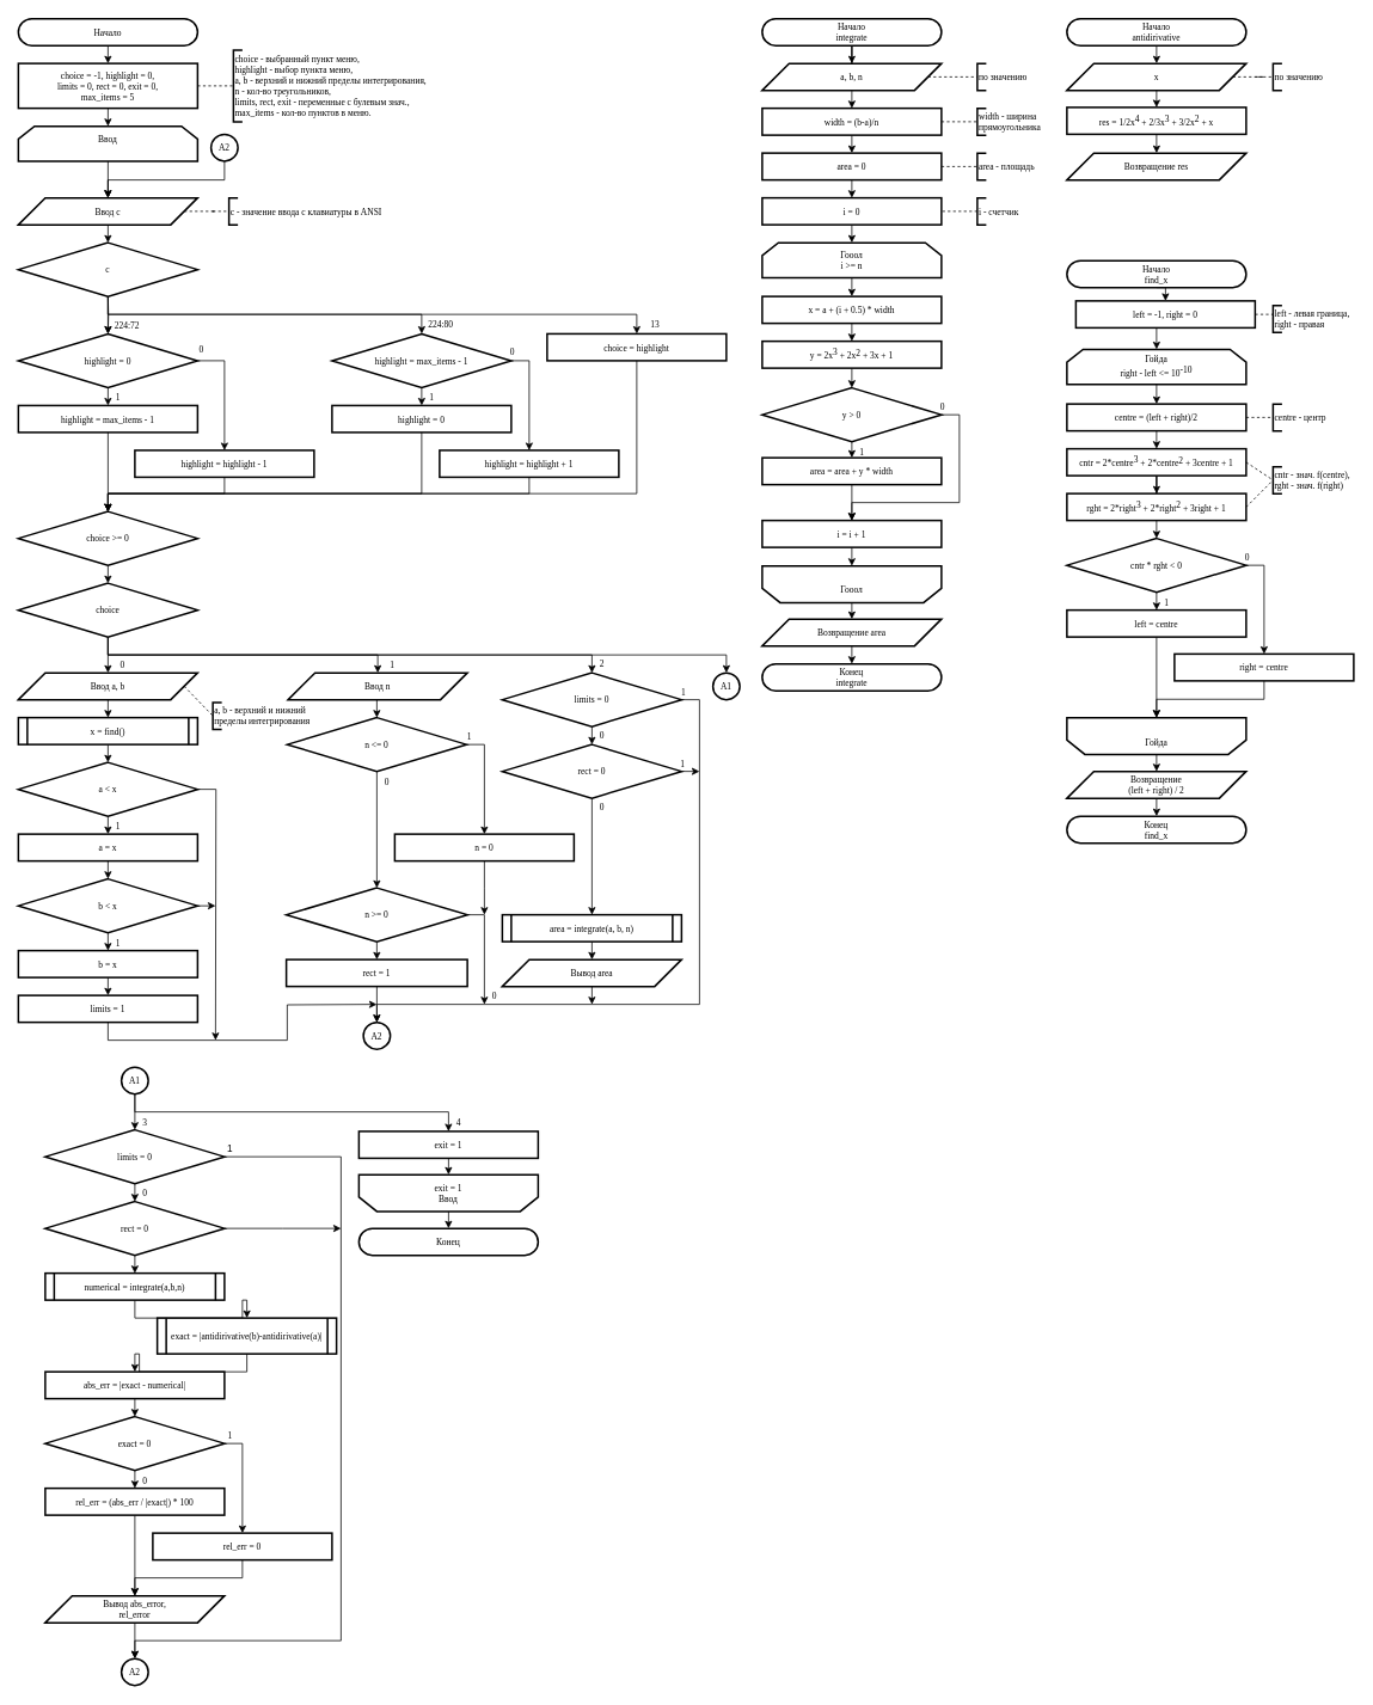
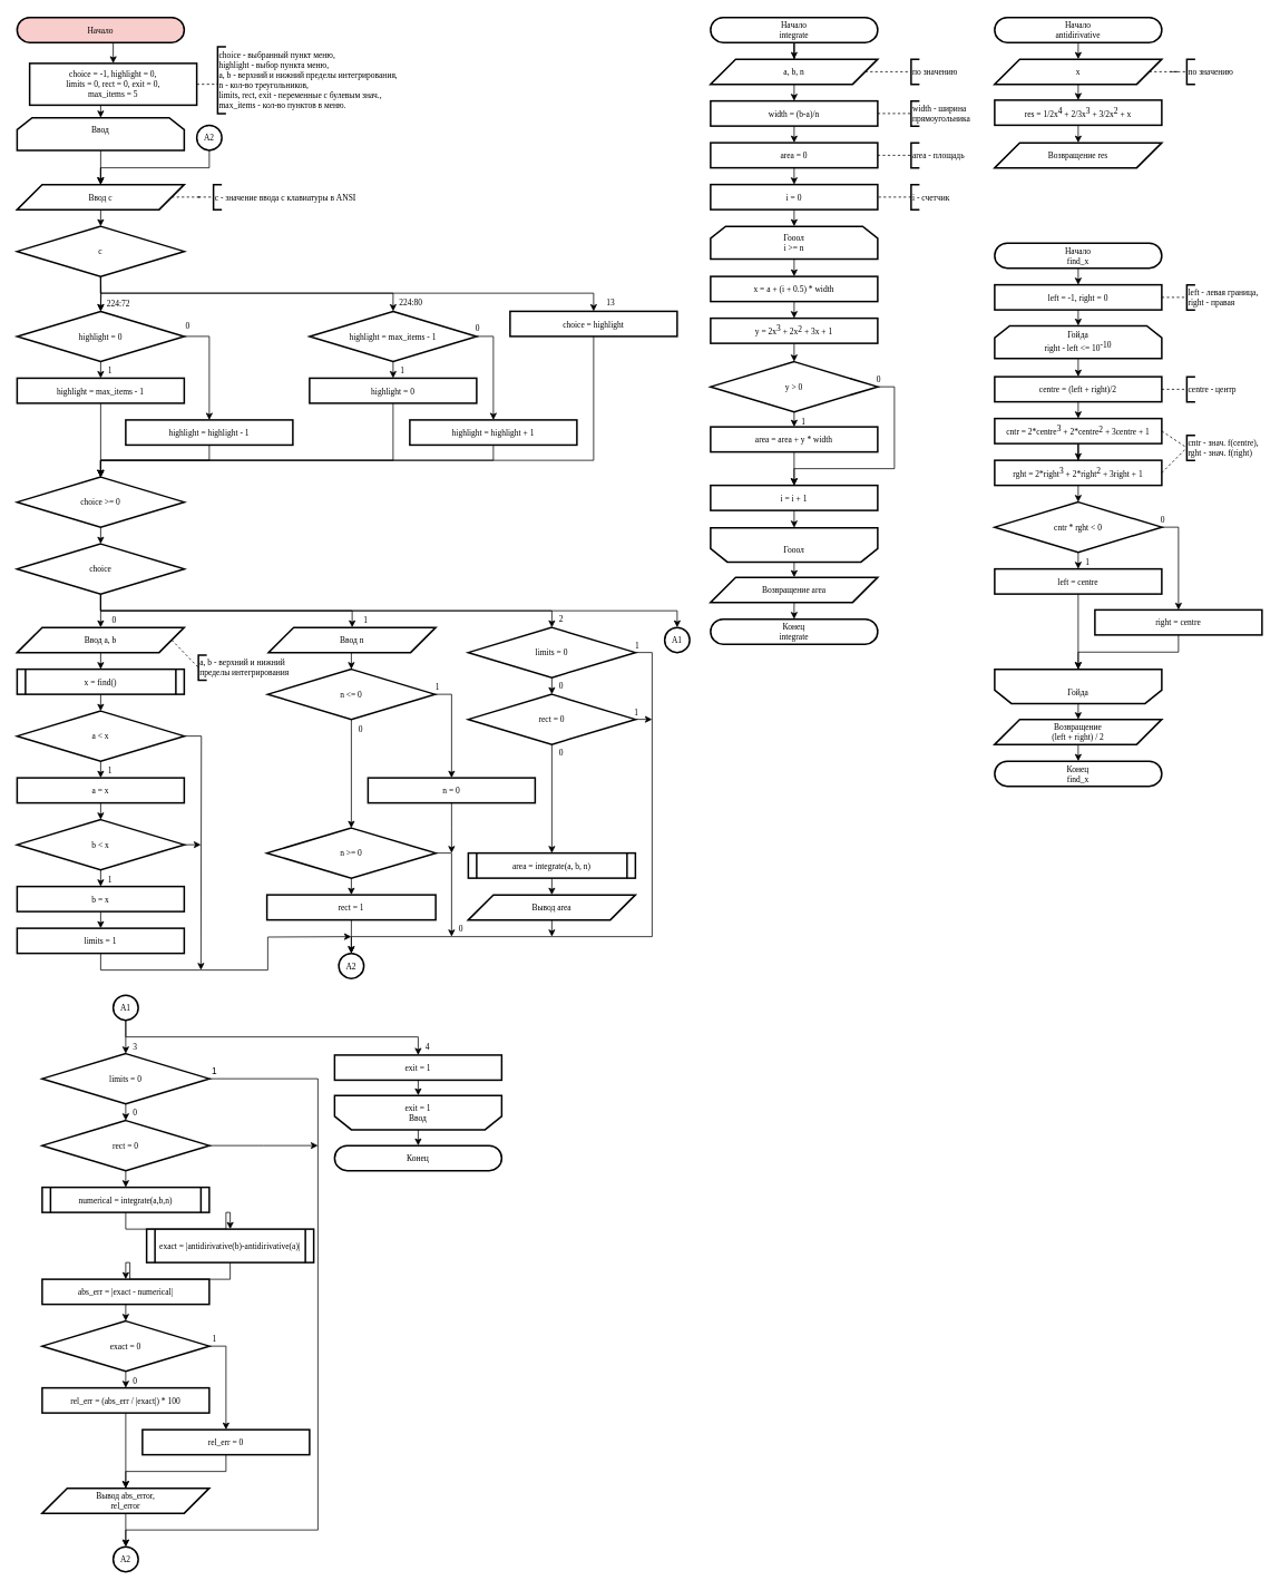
- <mxCell id="3" value="Начало" style="rounded=1;whiteSpace=wrap;html=1;arcSize=50;container=0;strokeWidth=2;fontFamily=JetBrains Mono;fontSize=10;" parent="1" vertex="1"><mxGeometry x="20" y="20" width="200" height="30" as="geometry" /></mxCell>
+ <mxCell id="3" value="Начало" style="rounded=1;whiteSpace=wrap;html=1;arcSize=50;container=0;strokeWidth=2;fontFamily=JetBrains Mono;fontSize=10;fillColor=#f8cecc;" parent="1" vertex="1"><mxGeometry x="20" y="20" width="200" height="30" as="geometry" /></mxCell>
- <mxCell id="10" value="&lt;div style=&quot;font-size: 10px;&quot;&gt;&lt;span style=&quot;background-color: initial; font-size: 10px;&quot;&gt;choice = -1,&amp;nbsp;&lt;/span&gt;highlight = 0,&lt;/div&gt;&lt;div style=&quot;font-size: 10px;&quot;&gt;&lt;span style=&quot;background-color: initial; font-size: 10px;&quot;&gt;limits = 0, rect = 0, exit = 0,&lt;/span&gt;&lt;/div&gt;&lt;div style=&quot;font-size: 10px;&quot;&gt;&lt;span style=&quot;background-color: initial; font-size: 10px;&quot;&gt;max_items = 5&lt;/span&gt;&lt;/div&gt;" style="rounded=0;whiteSpace=wrap;html=1;strokeWidth=2;fontFamily=JetBrains Mono;fontSize=10;" parent="1" vertex="1"><mxGeometry x="20" y="70" width="200" height="50" as="geometry" /></mxCell>
+ <mxCell id="10" value="&lt;div style=&quot;font-size: 10px;&quot;&gt;&lt;span style=&quot;background-color: initial; font-size: 10px;&quot;&gt;choice = -1,&amp;nbsp;&lt;/span&gt;highlight = 0,&lt;/div&gt;&lt;div style=&quot;font-size: 10px;&quot;&gt;&lt;span style=&quot;background-color: initial; font-size: 10px;&quot;&gt;limits = 0, rect = 0, exit = 0,&lt;/span&gt;&lt;/div&gt;&lt;div style=&quot;font-size: 10px;&quot;&gt;&lt;span style=&quot;background-color: initial; font-size: 10px;&quot;&gt;max_items = 5&lt;/span&gt;&lt;/div&gt;" style="rounded=0;whiteSpace=wrap;html=1;strokeWidth=2;fontFamily=JetBrains Mono;fontSize=10;" parent="1" vertex="1"><mxGeometry x="35" y="75" width="200" height="50" as="geometry" /></mxCell>
- <mxCell id="146" value="left = -1, right = 0" style="rounded=0;whiteSpace=wrap;html=1;strokeWidth=2;fontFamily=JetBrains Mono;fontSize=10;" parent="1" vertex="1"><mxGeometry x="1200" y="335" width="200" height="30" as="geometry" /></mxCell>
+ <mxCell id="146" value="left = -1, right = 0" style="rounded=0;whiteSpace=wrap;html=1;strokeWidth=2;fontFamily=JetBrains Mono;fontSize=10;" parent="1" vertex="1"><mxGeometry x="1190" y="340" width="200" height="30" as="geometry" /></mxCell>
